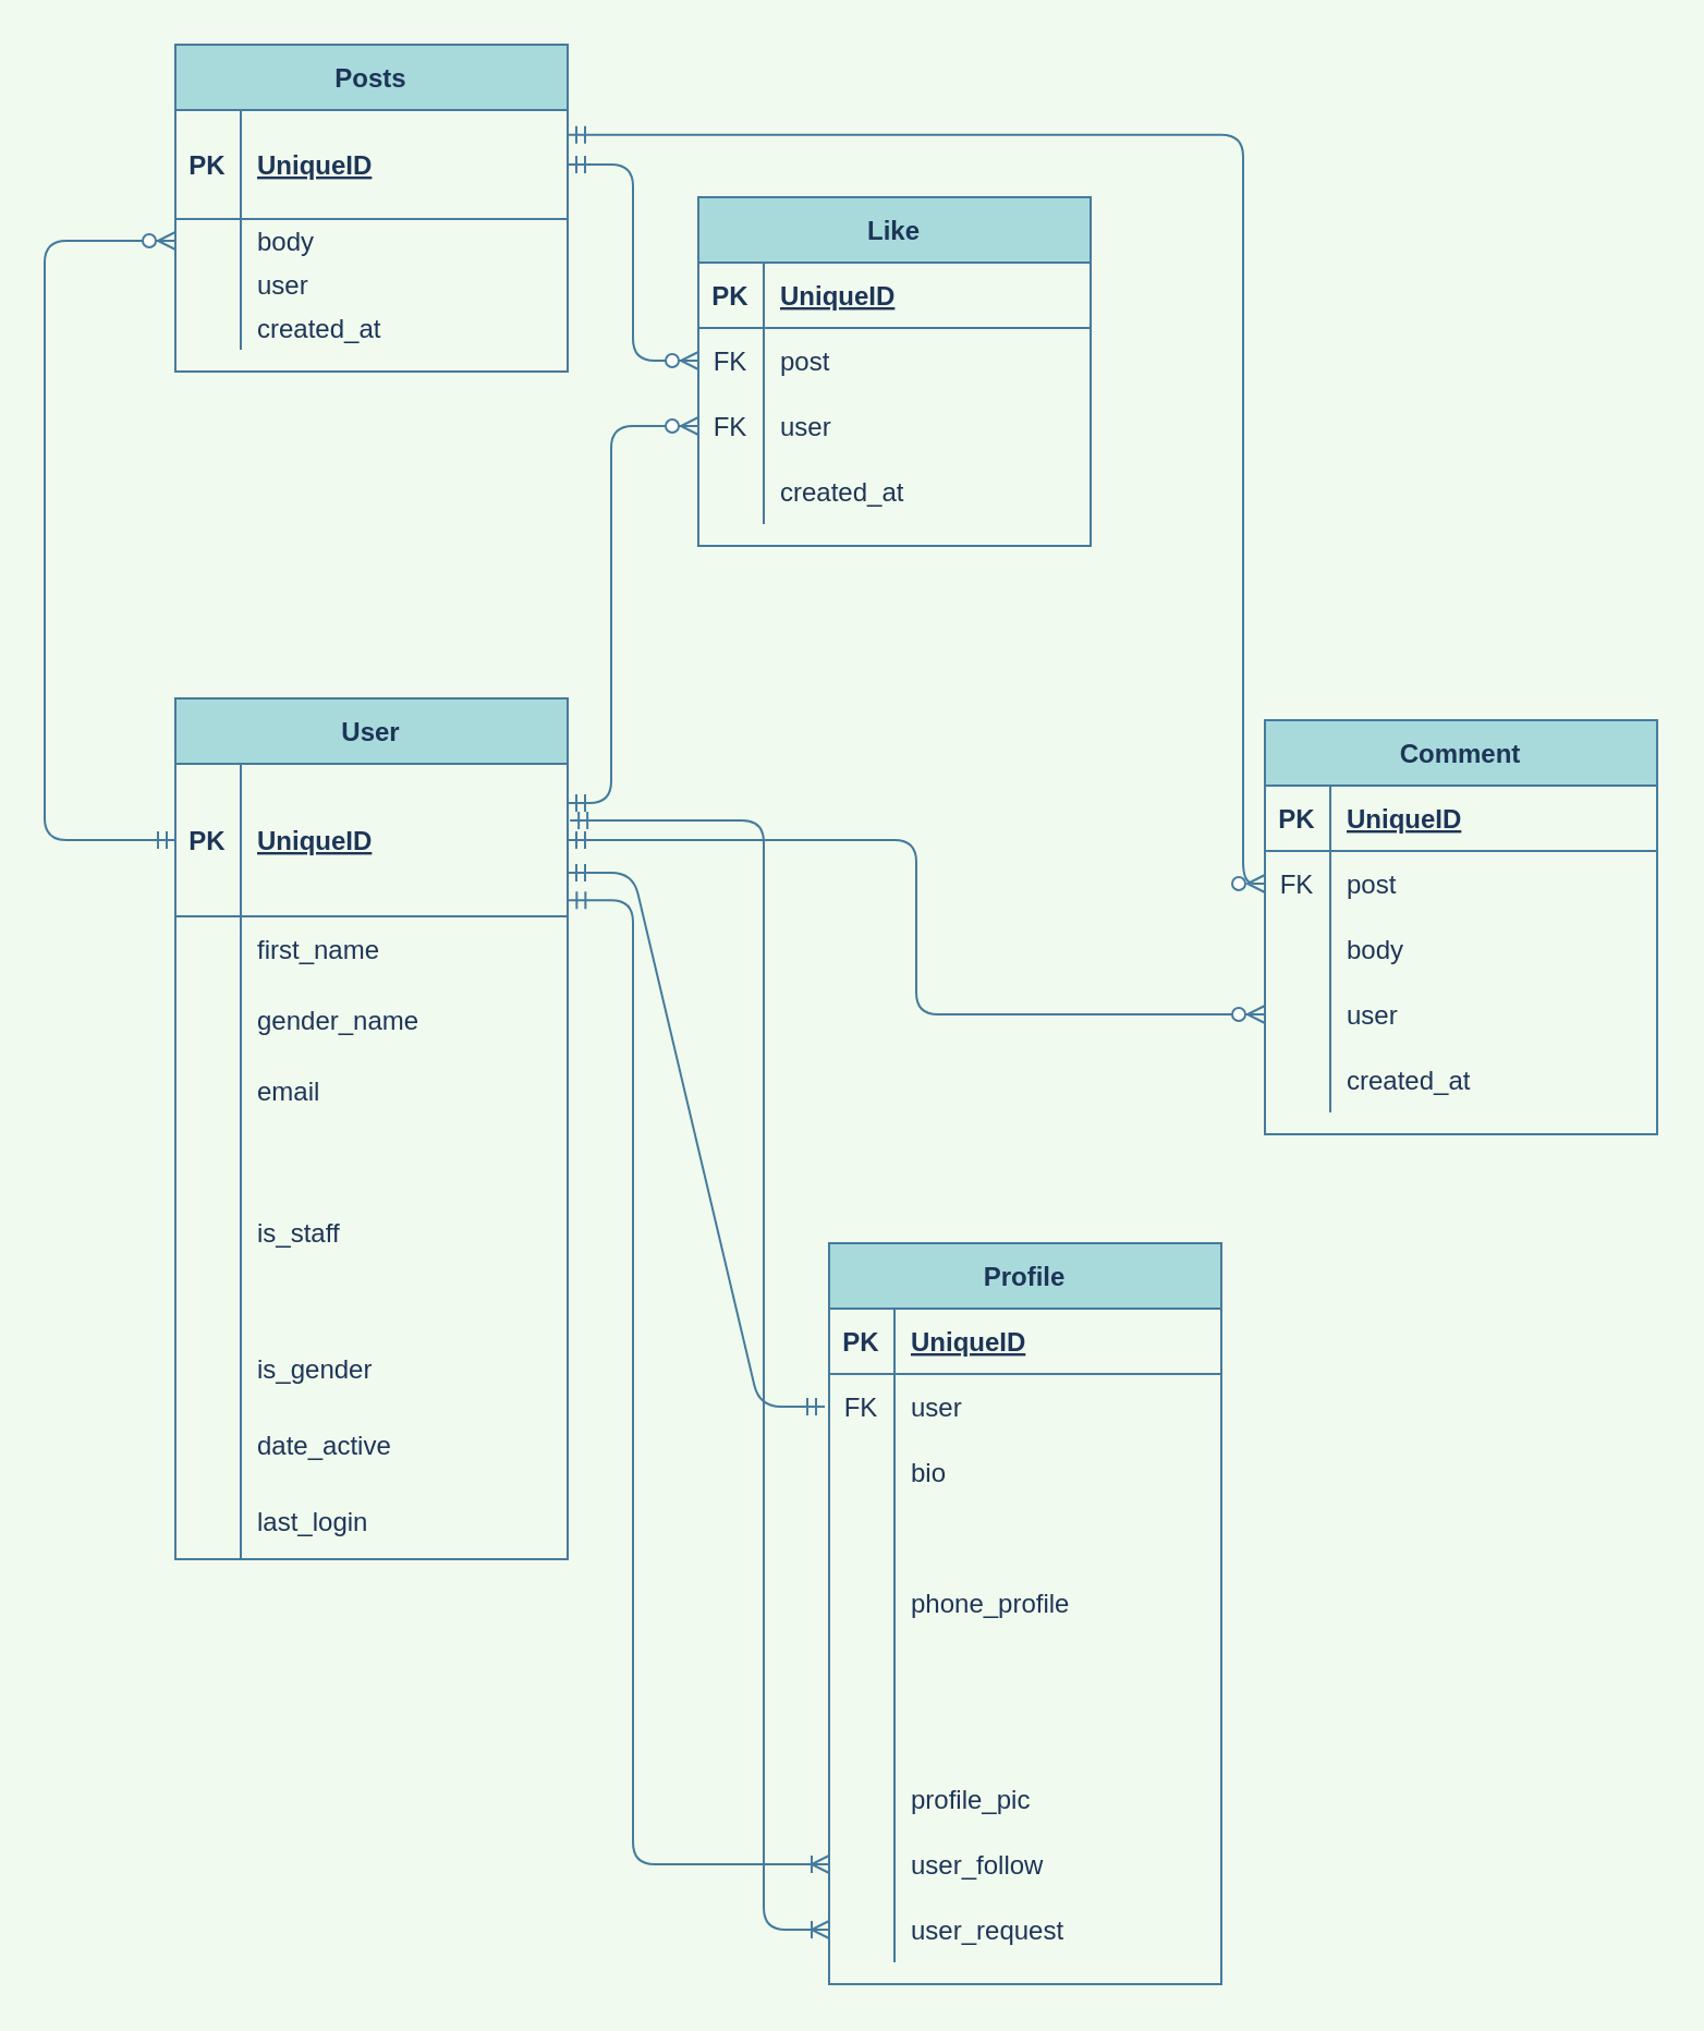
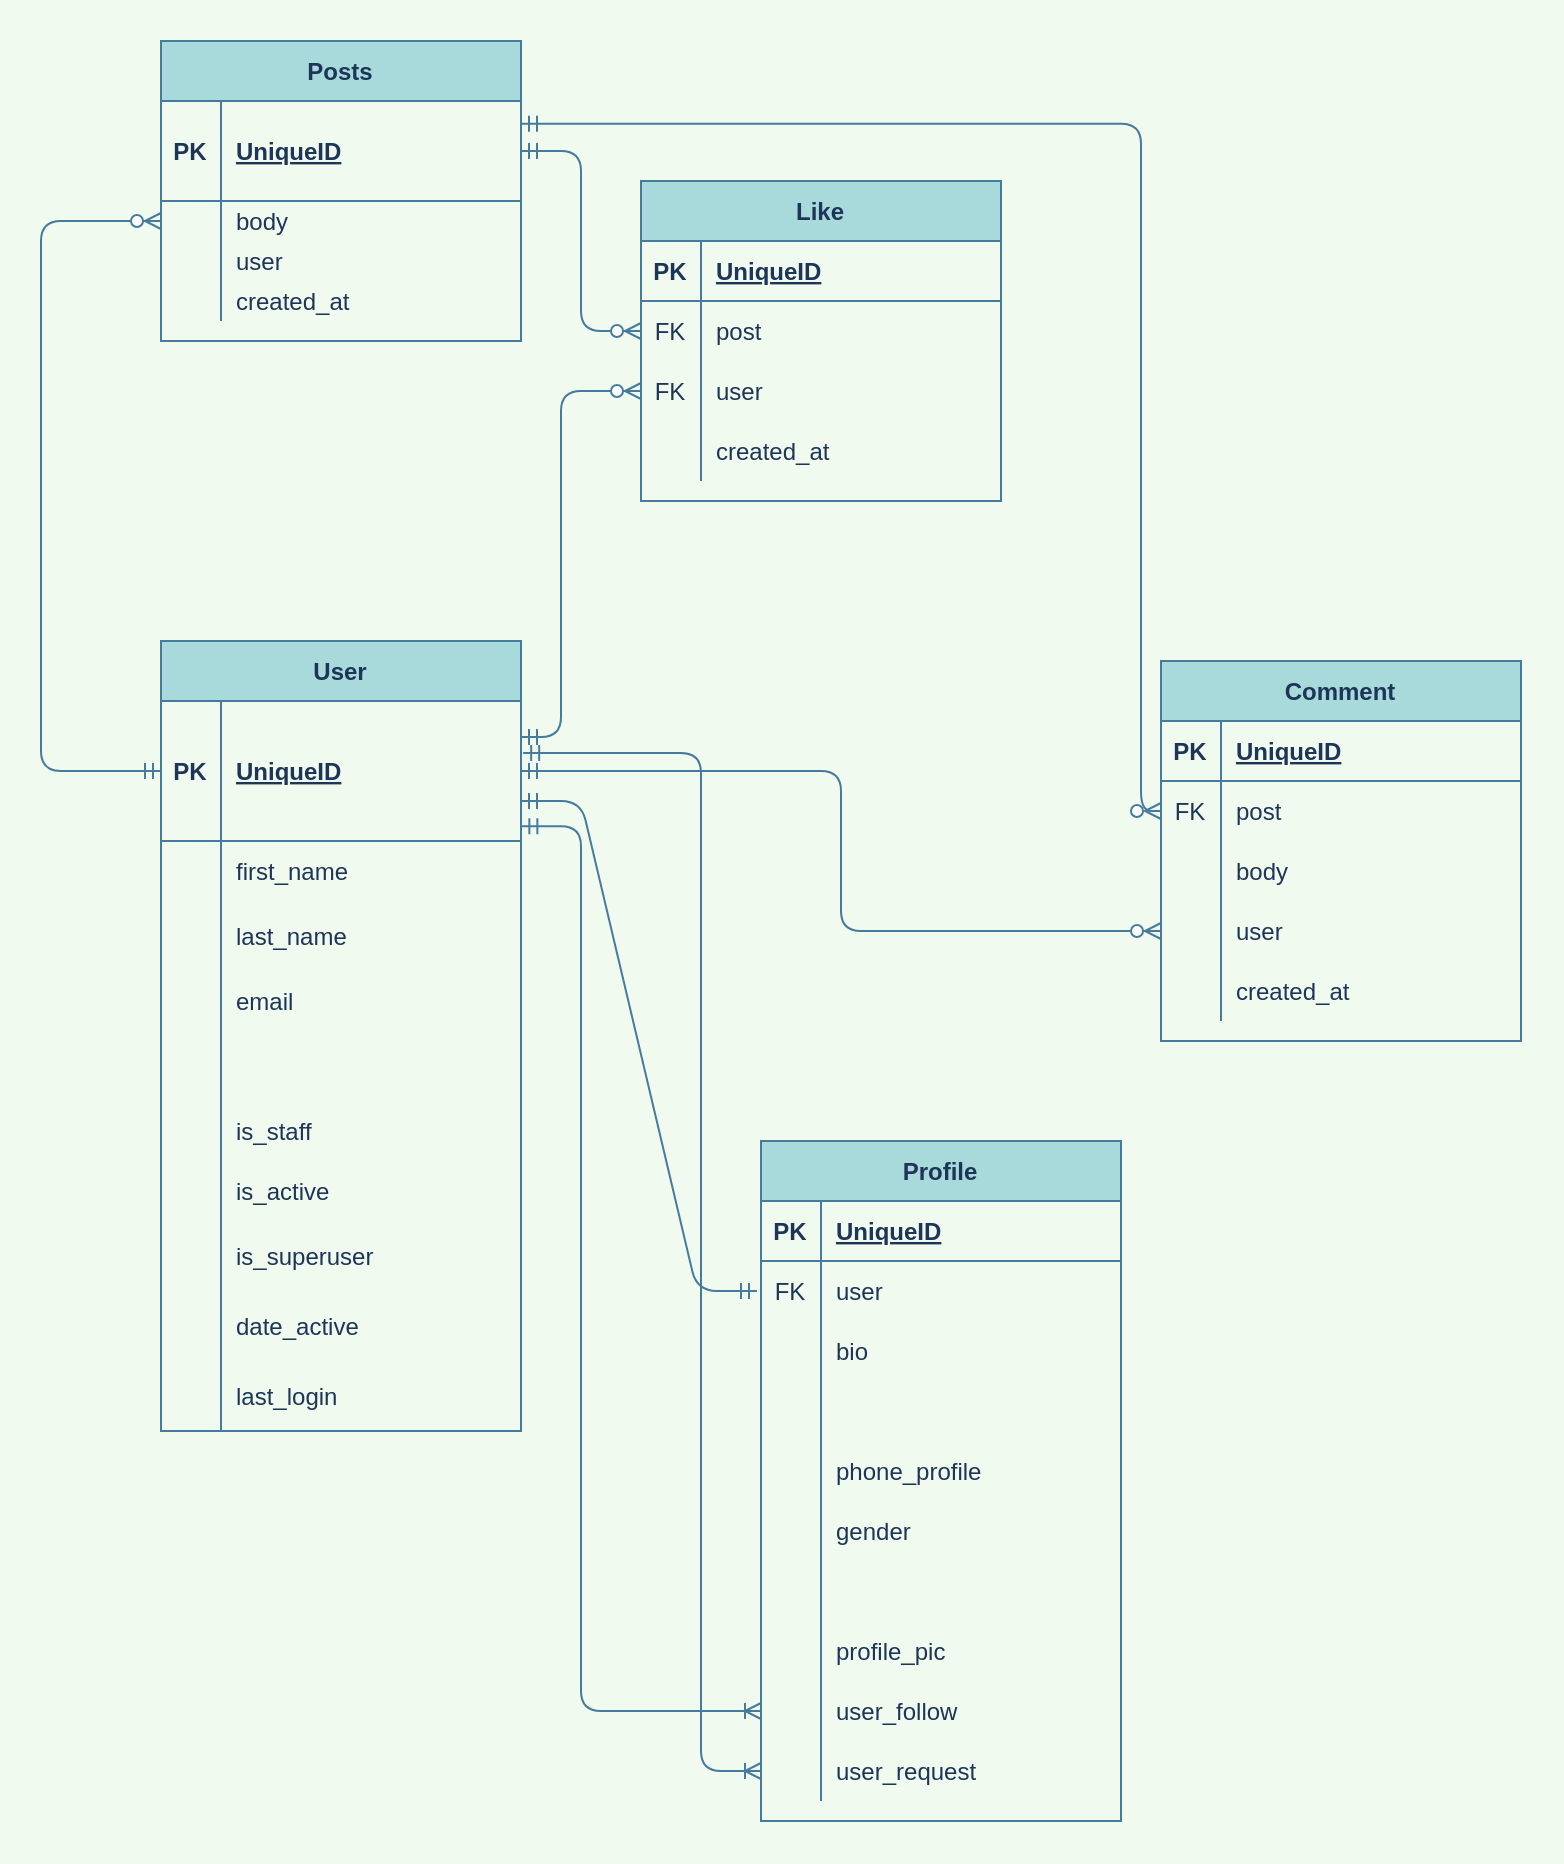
- <mxCell id="24" value="gender_name" style="shape=partialRectangle;connectable=0;fillColor=none;top=0;left=0;bottom=0;right=0;align=left;spacingLeft=6;overflow=hidden;strokeColor=#457B9D;fontColor=#1D3557;" parent="22" vertex="1"><mxGeometry x="30" width="150" height="35" as="geometry" /></mxCell>
+ <mxCell id="24" value="last_name" style="shape=partialRectangle;connectable=0;fillColor=none;top=0;left=0;bottom=0;right=0;align=left;spacingLeft=6;overflow=hidden;strokeColor=#457B9D;fontColor=#1D3557;" parent="22" vertex="1"><mxGeometry x="30" width="150" height="35" as="geometry" /></mxCell>
+ <mxCell id="35" value="is_active" style="shape=partialRectangle;connectable=0;fillColor=none;top=0;left=0;bottom=0;right=0;align=left;spacingLeft=6;overflow=hidden;strokeColor=#457B9D;fontColor=#1D3557;" parent="33" vertex="1"><mxGeometry x="30" width="150" height="30" as="geometry" /></mxCell>
- <mxCell id="38" value="is_gender" style="shape=partialRectangle;connectable=0;fillColor=none;top=0;left=0;bottom=0;right=0;align=left;spacingLeft=6;overflow=hidden;strokeColor=#457B9D;fontColor=#1D3557;" parent="36" vertex="1"><mxGeometry x="30" width="150" height="35" as="geometry" /></mxCell>
+ <mxCell id="38" value="is_superuser" style="shape=partialRectangle;connectable=0;fillColor=none;top=0;left=0;bottom=0;right=0;align=left;spacingLeft=6;overflow=hidden;strokeColor=#457B9D;fontColor=#1D3557;" parent="36" vertex="1"><mxGeometry x="30" width="150" height="35" as="geometry" /></mxCell>
+ <mxCell id="79" value="gender" style="shape=partialRectangle;connectable=0;fillColor=none;top=0;left=0;bottom=0;right=0;align=left;spacingLeft=6;overflow=hidden;strokeColor=#457B9D;fontColor=#1D3557;" parent="77" vertex="1"><mxGeometry x="30" width="150" height="30" as="geometry" /></mxCell>
